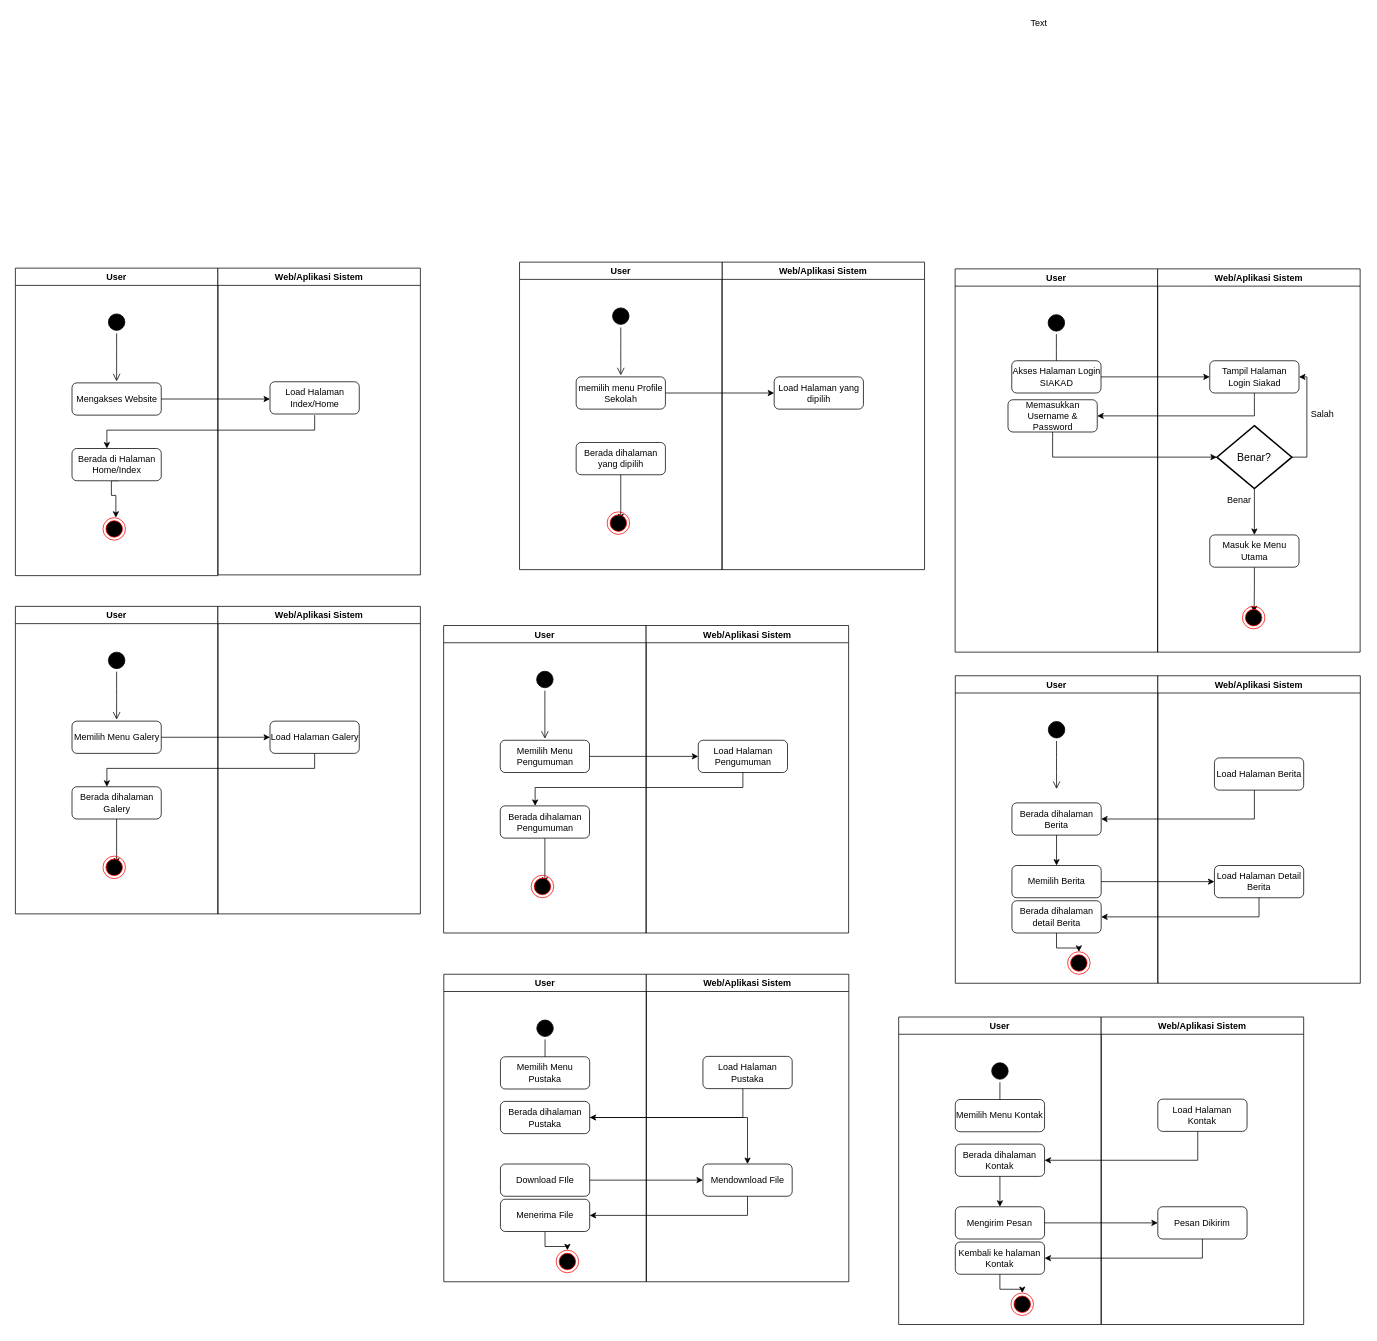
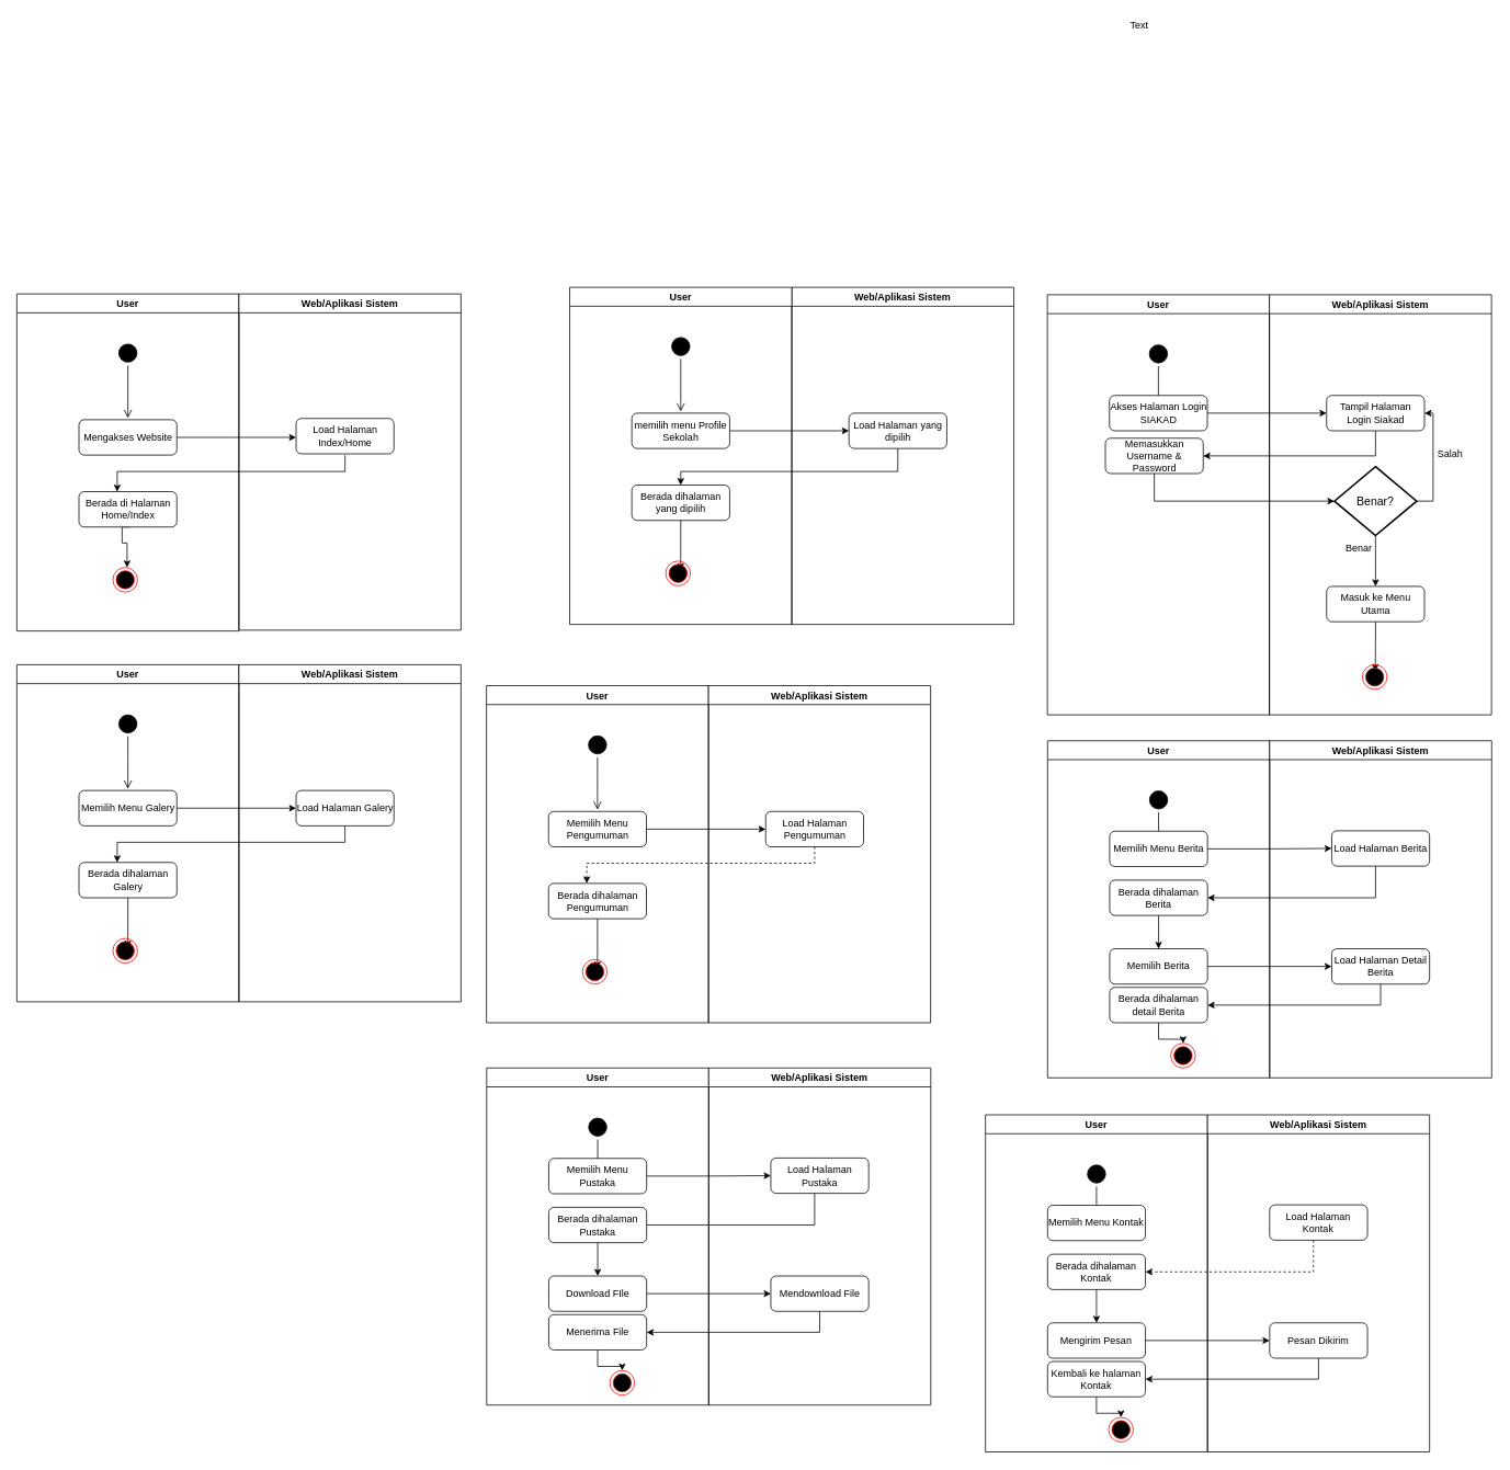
+ <mxCell id="14" style="edgeStyle=orthogonalEdgeStyle;rounded=0;orthogonalLoop=1;jettySize=auto;html=1;strokeColor=#030000;" parent="1" source="12" target="110" edge="1"><mxGeometry relative="1" as="geometry"><mxPoint x="713.241" y="614" as="targetPoint" /><Array as="points"><mxPoint x="990.241" y="573" /><mxPoint x="713.241" y="573" /></Array></mxGeometry></mxCell>
+ <mxCell id="58" value="Memilih Menu Berita" style="shape=ext;rounded=1;html=1;whiteSpace=wrap;" parent="55" vertex="1"><mxGeometry x="75.5" y="110" width="119" height="43" as="geometry" /></mxCell>
+ <mxCell id="68" style="edgeStyle=orthogonalEdgeStyle;rounded=0;orthogonalLoop=1;jettySize=auto;html=1;" parent="1" source="58" target="66" edge="1"><mxGeometry relative="1" as="geometry"><mxPoint x="1584.989" y="1075" as="targetPoint" /></mxGeometry></mxCell>
- <mxCell id="54" style="edgeStyle=orthogonalEdgeStyle;rounded=0;orthogonalLoop=1;jettySize=auto;html=1;strokeColor=#030000;" parent="1" source="52" target="49" edge="1"><mxGeometry relative="1" as="geometry"><mxPoint x="713" y="1090.5" as="targetPoint" /><Array as="points"><mxPoint x="990" y="1049.5" /><mxPoint x="713" y="1049.5" /></Array></mxGeometry></mxCell>
+ <mxCell id="54" style="edgeStyle=orthogonalEdgeStyle;rounded=0;orthogonalLoop=1;jettySize=auto;html=1;strokeColor=#030000;dashed=1;" parent="1" source="52" target="49" edge="1"><mxGeometry relative="1" as="geometry"><mxPoint x="713" y="1090.5" as="targetPoint" /><Array as="points"><mxPoint x="990" y="1049.5" /><mxPoint x="713" y="1049.5" /></Array></mxGeometry></mxCell>
+ <mxCell id="85" style="edgeStyle=orthogonalEdgeStyle;rounded=0;orthogonalLoop=1;jettySize=auto;html=1;" parent="1" source="75" target="83" edge="1"><mxGeometry relative="1" as="geometry"><mxPoint x="902.989" y="1473" as="targetPoint" /></mxGeometry></mxCell>
- <mxCell id="86" style="edgeStyle=orthogonalEdgeStyle;rounded=0;orthogonalLoop=1;jettySize=auto;html=1;strokeColor=#030000;entryX=1;entryY=0.5;entryDx=0;entryDy=0;" parent="1" source="83" target="76" edge="1"><mxGeometry relative="1" as="geometry"><mxPoint x="713.241" y="1555.5" as="targetPoint" /><Array as="points"><mxPoint x="990" y="1490" /></Array></mxGeometry></mxCell>
+ <mxCell id="86" style="edgeStyle=orthogonalEdgeStyle;rounded=0;orthogonalLoop=1;jettySize=auto;html=1;strokeColor=#030000;entryX=1;entryY=0.5;entryDx=0;entryDy=0;endArrow=none;" parent="1" source="83" target="76" edge="1"><mxGeometry relative="1" as="geometry"><mxPoint x="713.241" y="1555.5" as="targetPoint" /><Array as="points"><mxPoint x="990" y="1490" /></Array></mxGeometry></mxCell>
- <mxCell id="78" style="edgeStyle=orthogonalEdgeStyle;rounded=0;orthogonalLoop=1;jettySize=auto;html=1;strokeColor=#030000;" parent="72" source="76" target="84" edge="1"><mxGeometry relative="1" as="geometry"><mxPoint x="135" y="270.134" as="targetPoint" /></mxGeometry></mxCell>
+ <mxCell id="78" style="edgeStyle=orthogonalEdgeStyle;rounded=0;orthogonalLoop=1;jettySize=auto;html=1;strokeColor=#030000;entryX=0.5;entryY=0;entryDx=0;entryDy=0;" parent="72" source="76" target="77" edge="1"><mxGeometry relative="1" as="geometry"><mxPoint x="135" y="270.134" as="targetPoint" /></mxGeometry></mxCell>
- <mxCell id="102" style="edgeStyle=orthogonalEdgeStyle;rounded=0;orthogonalLoop=1;jettySize=auto;html=1;strokeColor=#030000;entryX=1;entryY=0.5;entryDx=0;entryDy=0;" parent="1" source="100" target="93" edge="1"><mxGeometry relative="1" as="geometry"><mxPoint x="1319.741" y="1612.5" as="targetPoint" /><Array as="points"><mxPoint x="1596.5" y="1547" /></Array></mxGeometry></mxCell>
+ <mxCell id="102" style="edgeStyle=orthogonalEdgeStyle;rounded=0;orthogonalLoop=1;jettySize=auto;html=1;strokeColor=#030000;entryX=1;entryY=0.5;entryDx=0;entryDy=0;dashed=1;" parent="1" source="100" target="93" edge="1"><mxGeometry relative="1" as="geometry"><mxPoint x="1319.741" y="1612.5" as="targetPoint" /><Array as="points"><mxPoint x="1596.5" y="1547" /></Array></mxGeometry></mxCell>
